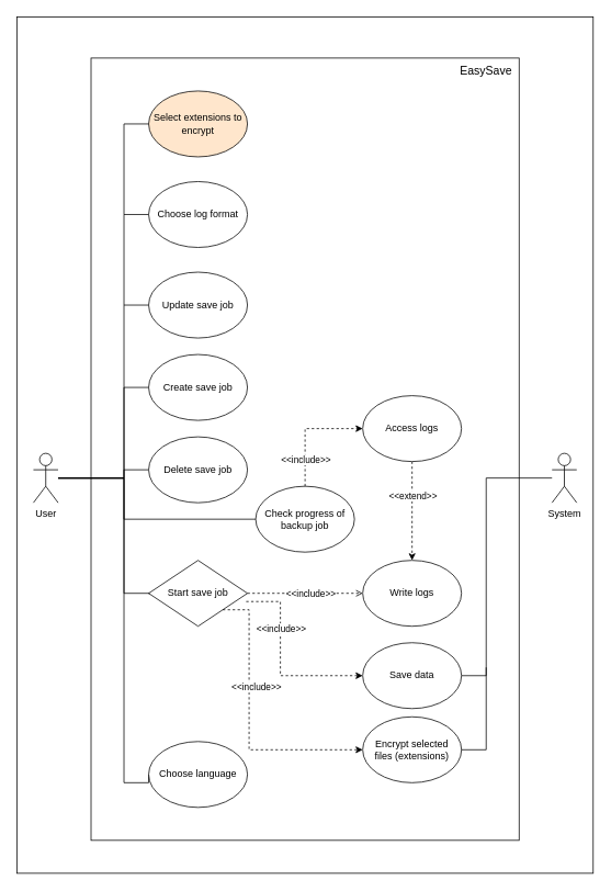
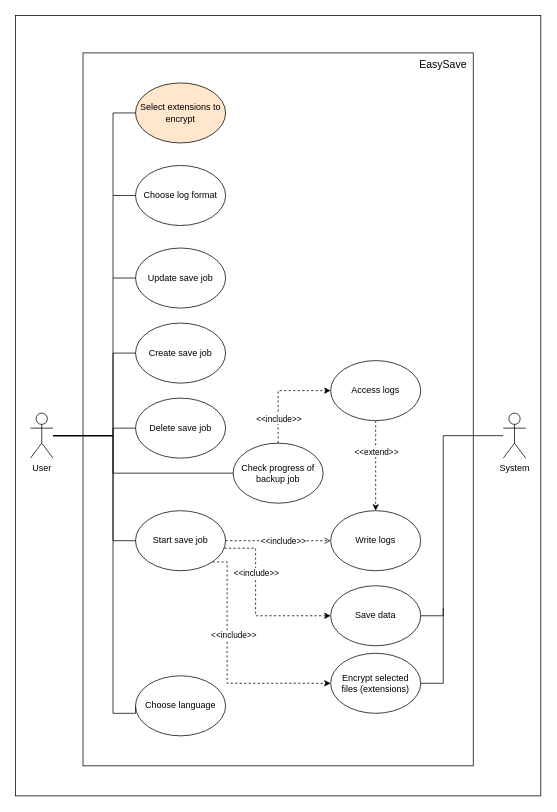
- <mxCell id="12" value="Start save job" style="rhombus;whiteSpace=wrap;html=1;" parent="1" vertex="1"><mxGeometry x="180" y="680" width="120" height="80" as="geometry" /></mxCell>
+ <mxCell id="12" value="Start save job" style="ellipse;whiteSpace=wrap;html=1;" parent="1" vertex="1"><mxGeometry x="180" y="680" width="120" height="80" as="geometry" /></mxCell>
